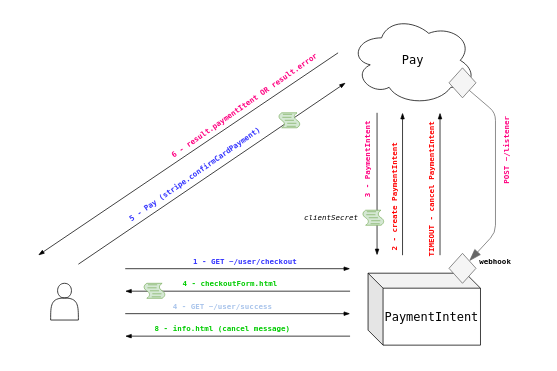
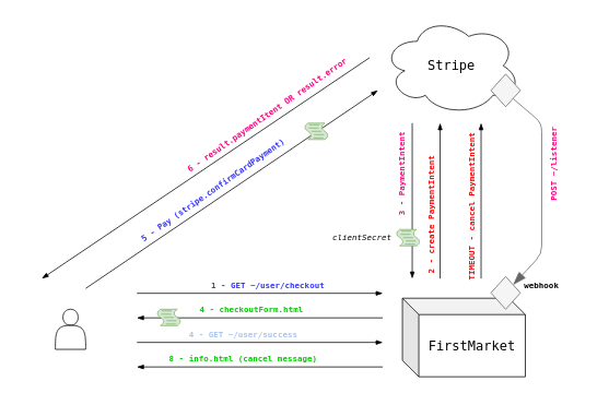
- <mxCell id="21" value="&lt;pre style=&quot;font-size: 16px&quot;&gt;&lt;font style=&quot;font-size: 16px&quot;&gt;Pay&lt;/font&gt;&lt;/pre&gt;" style="ellipse;shape=cloud;whiteSpace=wrap;html=1;" vertex="1" parent="1"><mxGeometry x="466" y="20" width="168" height="120" as="geometry" /></mxCell>
+ <mxCell id="21" value="&lt;pre style=&quot;font-size: 16px&quot;&gt;&lt;font style=&quot;font-size: 16px&quot;&gt;Stripe&lt;/font&gt;&lt;/pre&gt;" style="ellipse;shape=cloud;whiteSpace=wrap;html=1;" vertex="1" parent="1"><mxGeometry x="466" y="20" width="168" height="120" as="geometry" /></mxCell>
- <mxCell id="2" value="&lt;pre style=&quot;font-size: 16px&quot;&gt;&lt;font style=&quot;font-size: 16px&quot;&gt;PaymentIntent&lt;br&gt;&lt;/font&gt;&lt;/pre&gt;" style="shape=cube;whiteSpace=wrap;html=1;boundedLbl=1;backgroundOutline=1;darkOpacity=0.05;darkOpacity2=0.1;" vertex="1" parent="1"><mxGeometry x="490" y="364" width="150" height="96" as="geometry" /></mxCell>
+ <mxCell id="2" value="&lt;pre style=&quot;font-size: 16px&quot;&gt;&lt;font style=&quot;font-size: 16px&quot;&gt;FirstMarket&lt;br&gt;&lt;/font&gt;&lt;/pre&gt;" style="shape=cube;whiteSpace=wrap;html=1;boundedLbl=1;backgroundOutline=1;darkOpacity=0.05;darkOpacity2=0.1;" vertex="1" parent="1"><mxGeometry x="490" y="364" width="150" height="96" as="geometry" /></mxCell>
